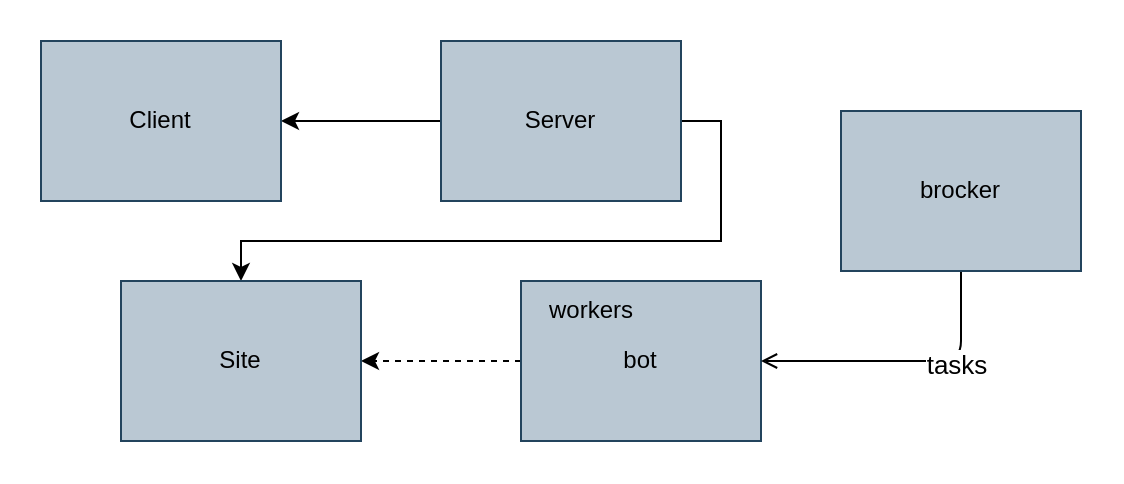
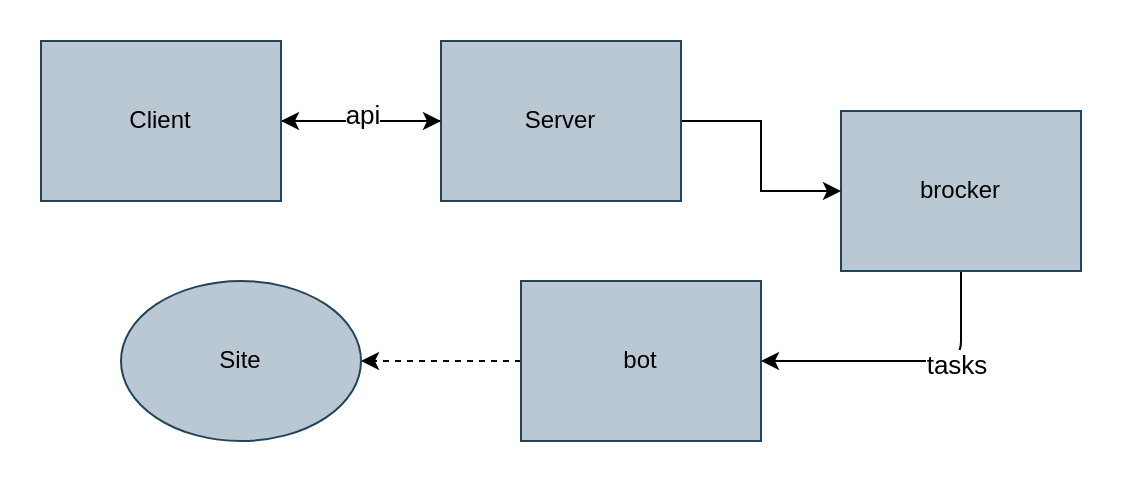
+ <mxCell id="10" style="edgeStyle=orthogonalEdgeStyle;rounded=0;orthogonalLoop=1;jettySize=auto;html=1;exitX=1;exitY=0.5;exitDx=0;exitDy=0;entryX=0;entryY=0.5;entryDx=0;entryDy=0;" edge="1" parent="1" source="12" target="9"><mxGeometry relative="1" as="geometry" /></mxCell>
+ <mxCell id="11" value="&lt;span style=&quot;background-color: rgb(248, 249, 250);&quot;&gt;&lt;font style=&quot;font-size: 13px;&quot;&gt;api&lt;/font&gt;&lt;/span&gt;" style="edgeLabel;html=1;align=center;verticalAlign=middle;resizable=0;points=[];" vertex="1" connectable="0" parent="10"><mxGeometry y="4" relative="1" as="geometry"><mxPoint as="offset" /></mxGeometry></mxCell>
- <mxCell id="8" style="edgeStyle=orthogonalEdgeStyle;rounded=0;orthogonalLoop=1;jettySize=auto;html=1;exitX=1;exitY=0.5;exitDx=0;exitDy=0;" edge="1" parent="1" source="9" target="14"><mxGeometry relative="1" as="geometry" /></mxCell>
+ <mxCell id="8" style="edgeStyle=orthogonalEdgeStyle;rounded=0;orthogonalLoop=1;jettySize=auto;html=1;exitX=1;exitY=0.5;exitDx=0;exitDy=0;entryX=0;entryY=0.5;entryDx=0;entryDy=0;" edge="1" parent="1" source="9" target="6"><mxGeometry relative="1" as="geometry" /></mxCell>
- <mxCell id="13" value="&lt;span style=&quot;&quot;&gt;workers&lt;/span&gt;" style="text;html=1;align=center;verticalAlign=middle;resizable=0;points=[];autosize=1;strokeColor=none;fillColor=none;" vertex="1" parent="1"><mxGeometry x="260" y="140" width="70" height="30" as="geometry" /></mxCell>
- <mxCell id="14" value="Site" style="rounded=0;whiteSpace=wrap;html=1;fillColor=#bac8d3;strokeColor=#23445d;" vertex="1" parent="1"><mxGeometry x="60" y="140" width="120" height="80" as="geometry" /></mxCell>
+ <mxCell id="14" value="Site" style="ellipse;whiteSpace=wrap;html=1;fillColor=#bac8d3;strokeColor=#23445d;" vertex="1" parent="1"><mxGeometry x="60" y="140" width="120" height="80" as="geometry" /></mxCell>
- <mxCell id="4" style="edgeStyle=orthogonalEdgeStyle;rounded=1;orthogonalLoop=1;jettySize=auto;html=1;exitX=0.5;exitY=1;exitDx=0;exitDy=0;entryX=1;entryY=0.5;entryDx=0;entryDy=0;endArrow=open;" edge="1" parent="1" source="6" target="3"><mxGeometry relative="1" as="geometry" /></mxCell>
+ <mxCell id="4" style="edgeStyle=orthogonalEdgeStyle;rounded=1;orthogonalLoop=1;jettySize=auto;html=1;exitX=0.5;exitY=1;exitDx=0;exitDy=0;entryX=1;entryY=0.5;entryDx=0;entryDy=0;" edge="1" parent="1" source="6" target="3"><mxGeometry relative="1" as="geometry" /></mxCell>
